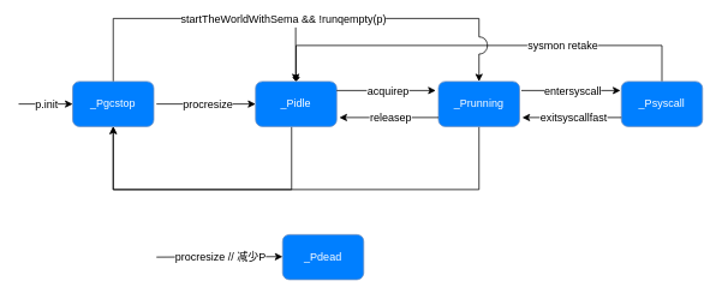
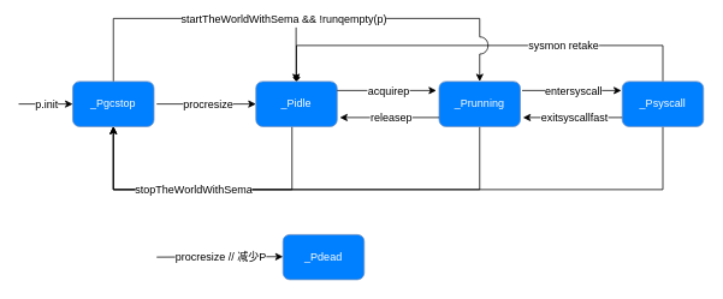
+ <mxCell id="6" style="edgeStyle=orthogonalEdgeStyle;rounded=0;orthogonalLoop=1;jettySize=auto;html=1;entryX=0.5;entryY=1;entryDx=0;entryDy=0;startArrow=none;startFill=0;endArrow=classic;endFill=1;fontColor=#FFFFFF;jumpStyle=arc;jumpSize=19;" parent="1" source="10" target="21" edge="1"><mxGeometry relative="1" as="geometry"><Array as="points"><mxPoint x="734" y="210" /><mxPoint x="125" y="210" /></Array></mxGeometry></mxCell>
+ <mxCell id="7" value="&lt;font color=&quot;#000000&quot;&gt;stopTheWorldWithSema&lt;/font&gt;" style="text;html=1;align=center;verticalAlign=middle;resizable=0;points=[];;labelBackgroundColor=#ffffff;fontColor=#FFFFFF;" parent="6" vertex="1" connectable="0"><mxGeometry x="0.615" y="-1" relative="1" as="geometry"><mxPoint x="14" y="1" as="offset" /></mxGeometry></mxCell>
